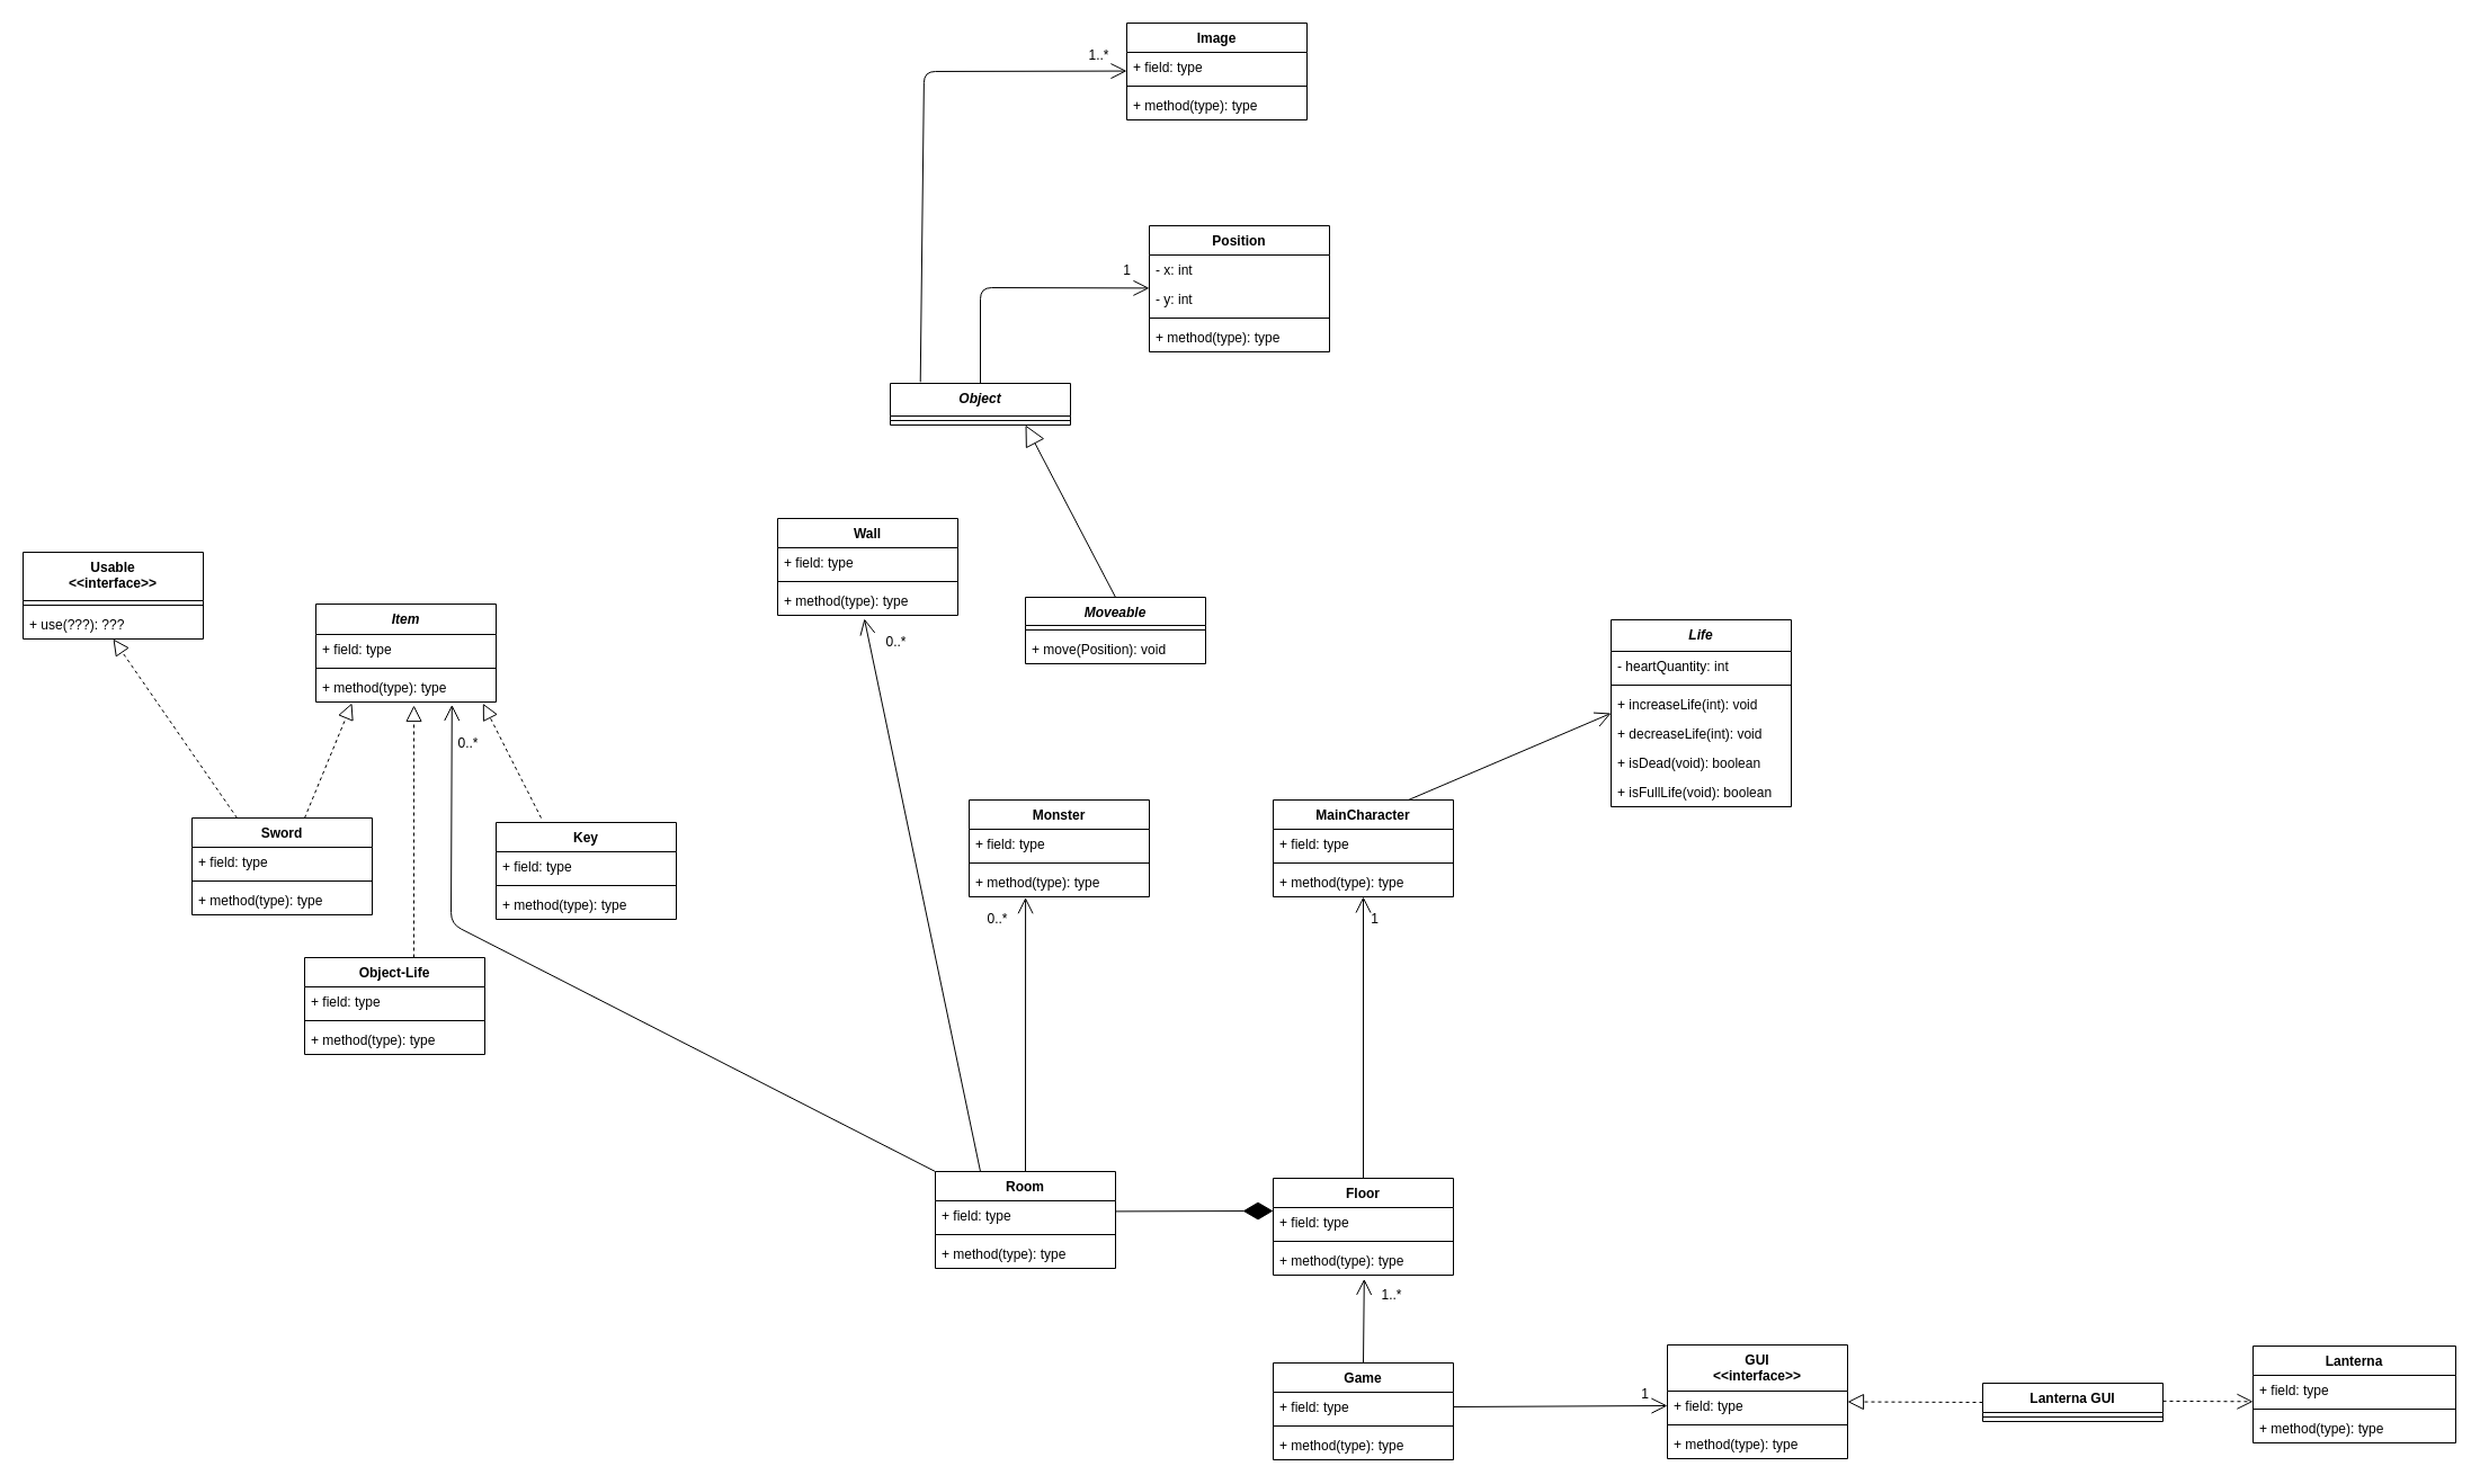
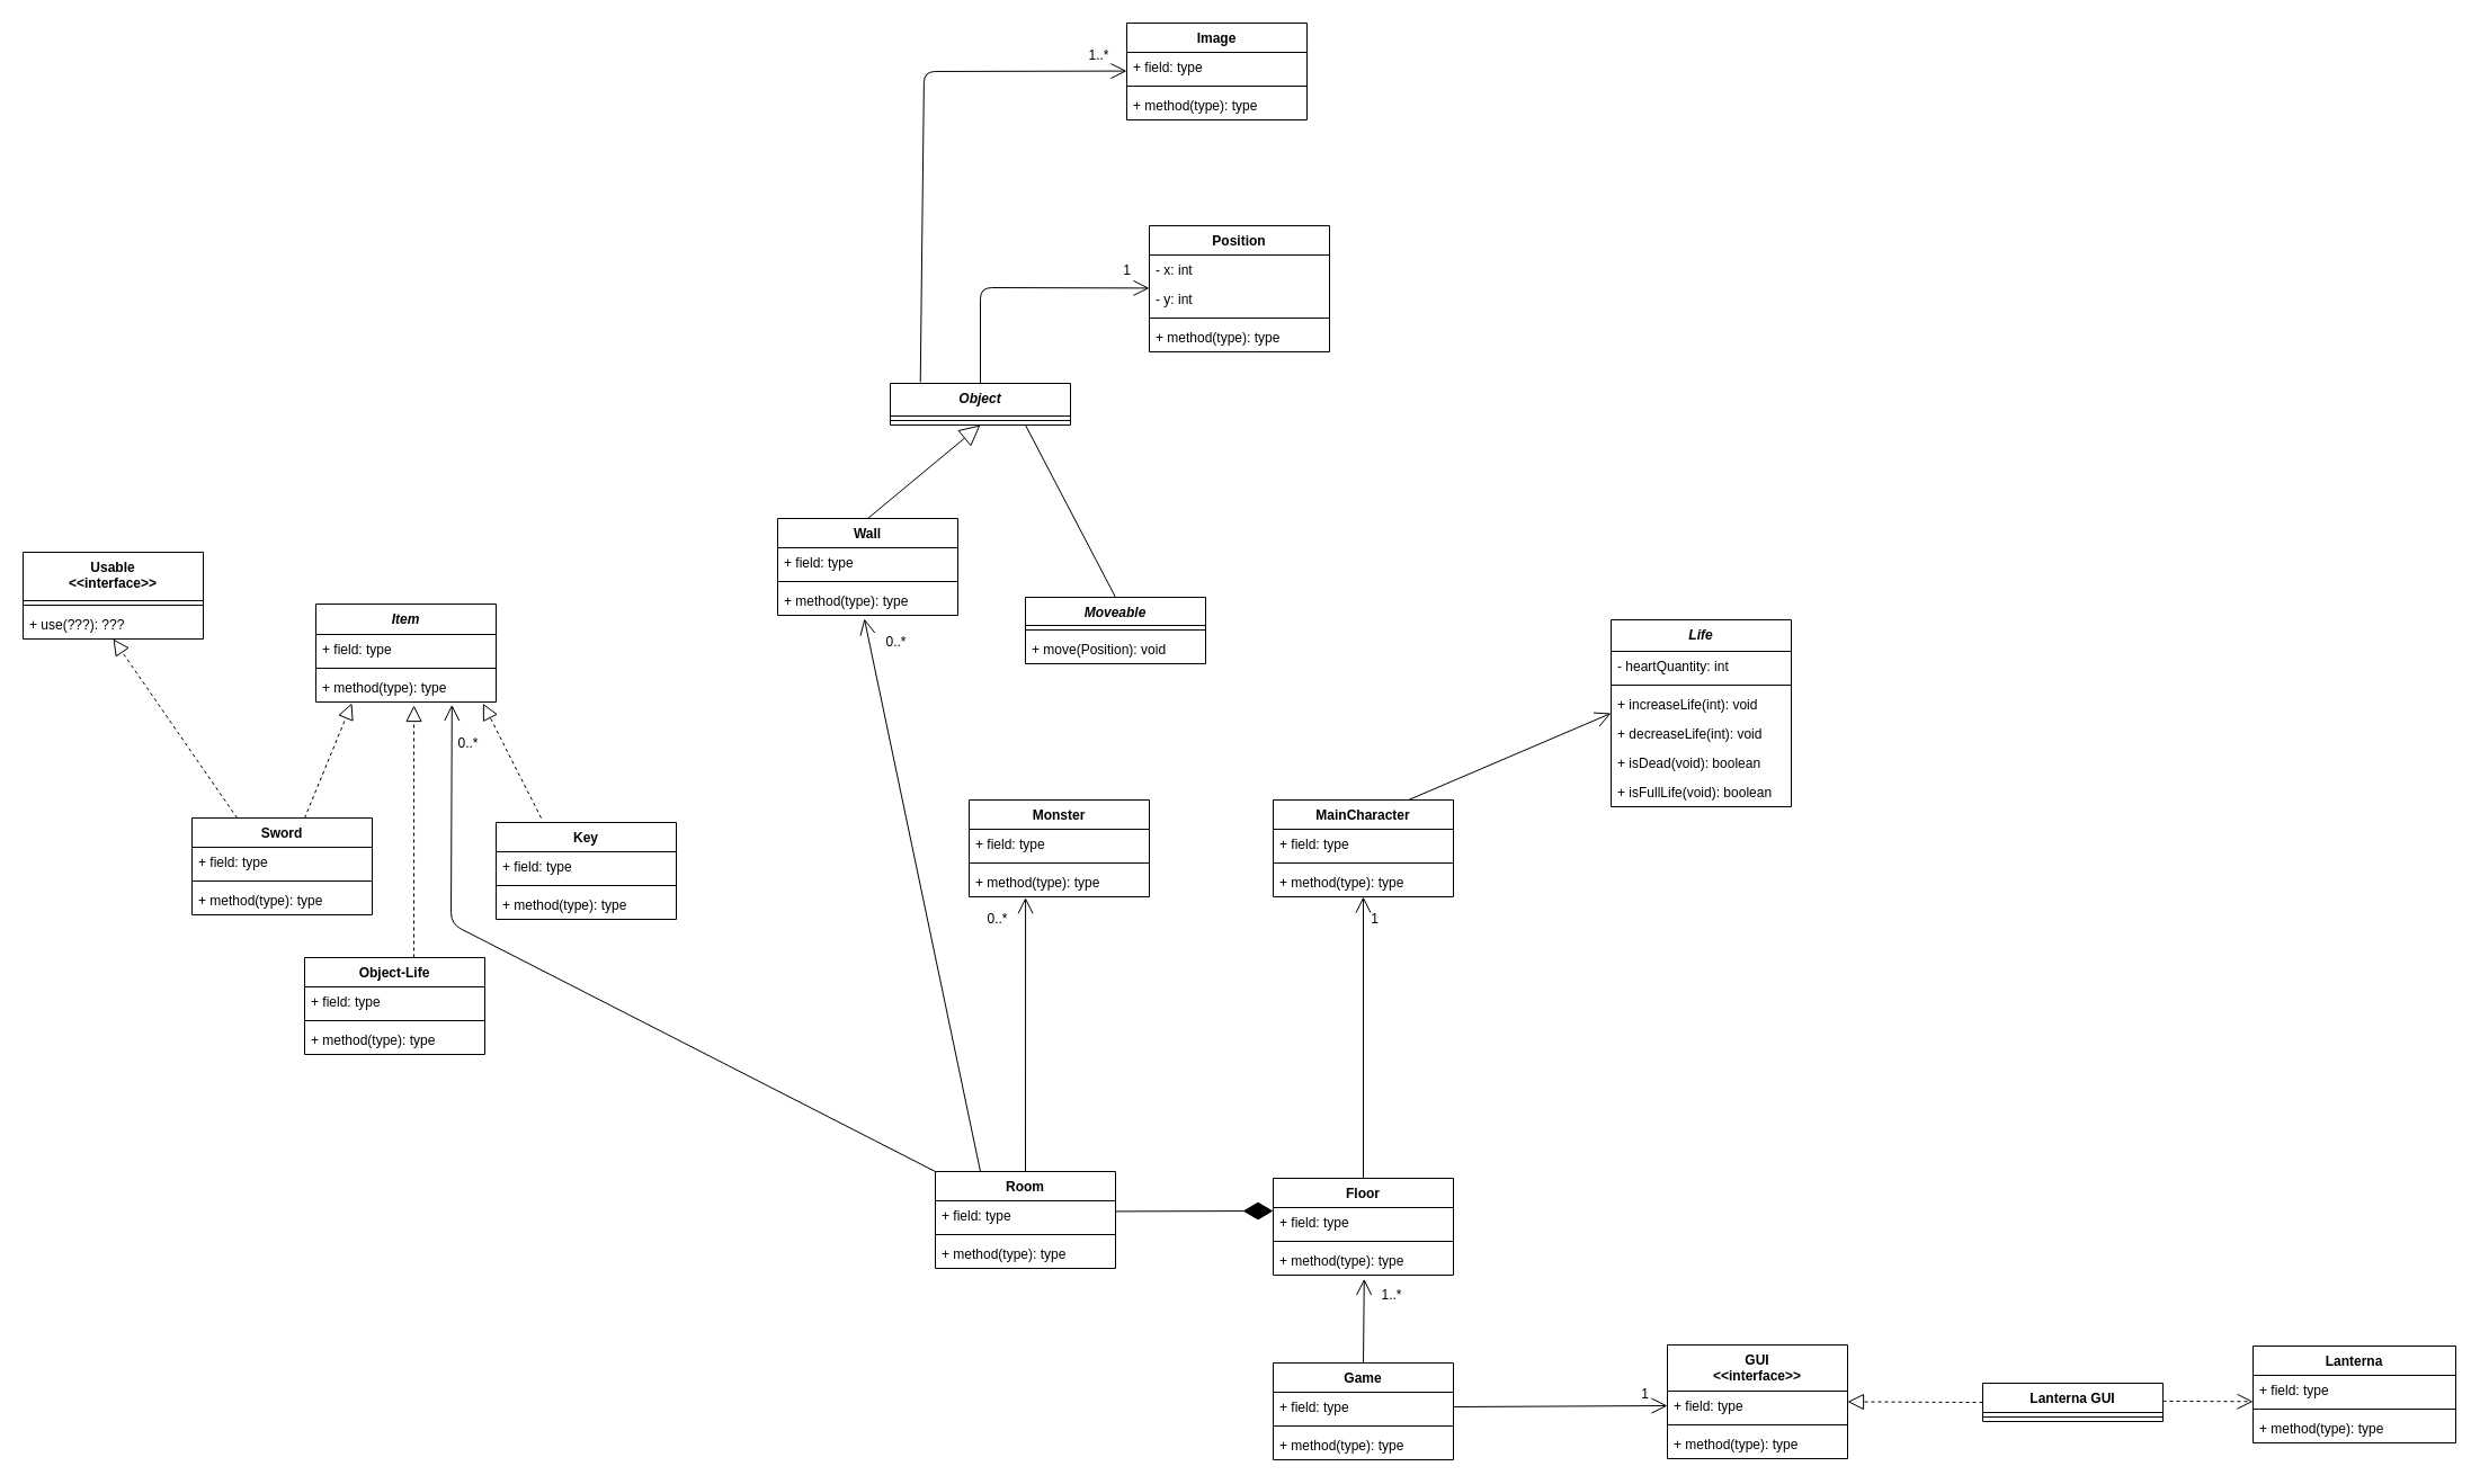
- <mxCell id="12" value="" style="endArrow=block;endSize=16;endFill=0;html=1;entryX=0.75;entryY=1;entryDx=0;entryDy=0;exitX=0.5;exitY=0;exitDx=0;exitDy=0;" parent="1" source="9" target="7" edge="1"><mxGeometry y="60" width="160" relative="1" as="geometry"><mxPoint x="760" y="600" as="sourcePoint" /><mxPoint x="920" y="600" as="targetPoint" /><mxPoint as="offset" /></mxGeometry></mxCell>
+ <mxCell id="12" value="" style="endArrow=none;endSize=16;endFill=0;html=1;entryX=0.75;entryY=1;entryDx=0;entryDy=0;exitX=0.5;exitY=0;exitDx=0;exitDy=0;" parent="1" source="9" target="7" edge="1"><mxGeometry y="60" width="160" relative="1" as="geometry"><mxPoint x="760" y="600" as="sourcePoint" /><mxPoint x="920" y="600" as="targetPoint" /><mxPoint as="offset" /></mxGeometry></mxCell>
+ <mxCell id="81" value="" style="endArrow=block;endSize=16;endFill=0;html=1;entryX=0.5;entryY=1;entryDx=0;entryDy=0;exitX=0.5;exitY=0;exitDx=0;exitDy=0;" edge="1" parent="1" source="82" target="7"><mxGeometry width="160" relative="1" as="geometry"><mxPoint x="800" y="450" as="sourcePoint" /><mxPoint x="790" y="460" as="targetPoint" /></mxGeometry></mxCell>
